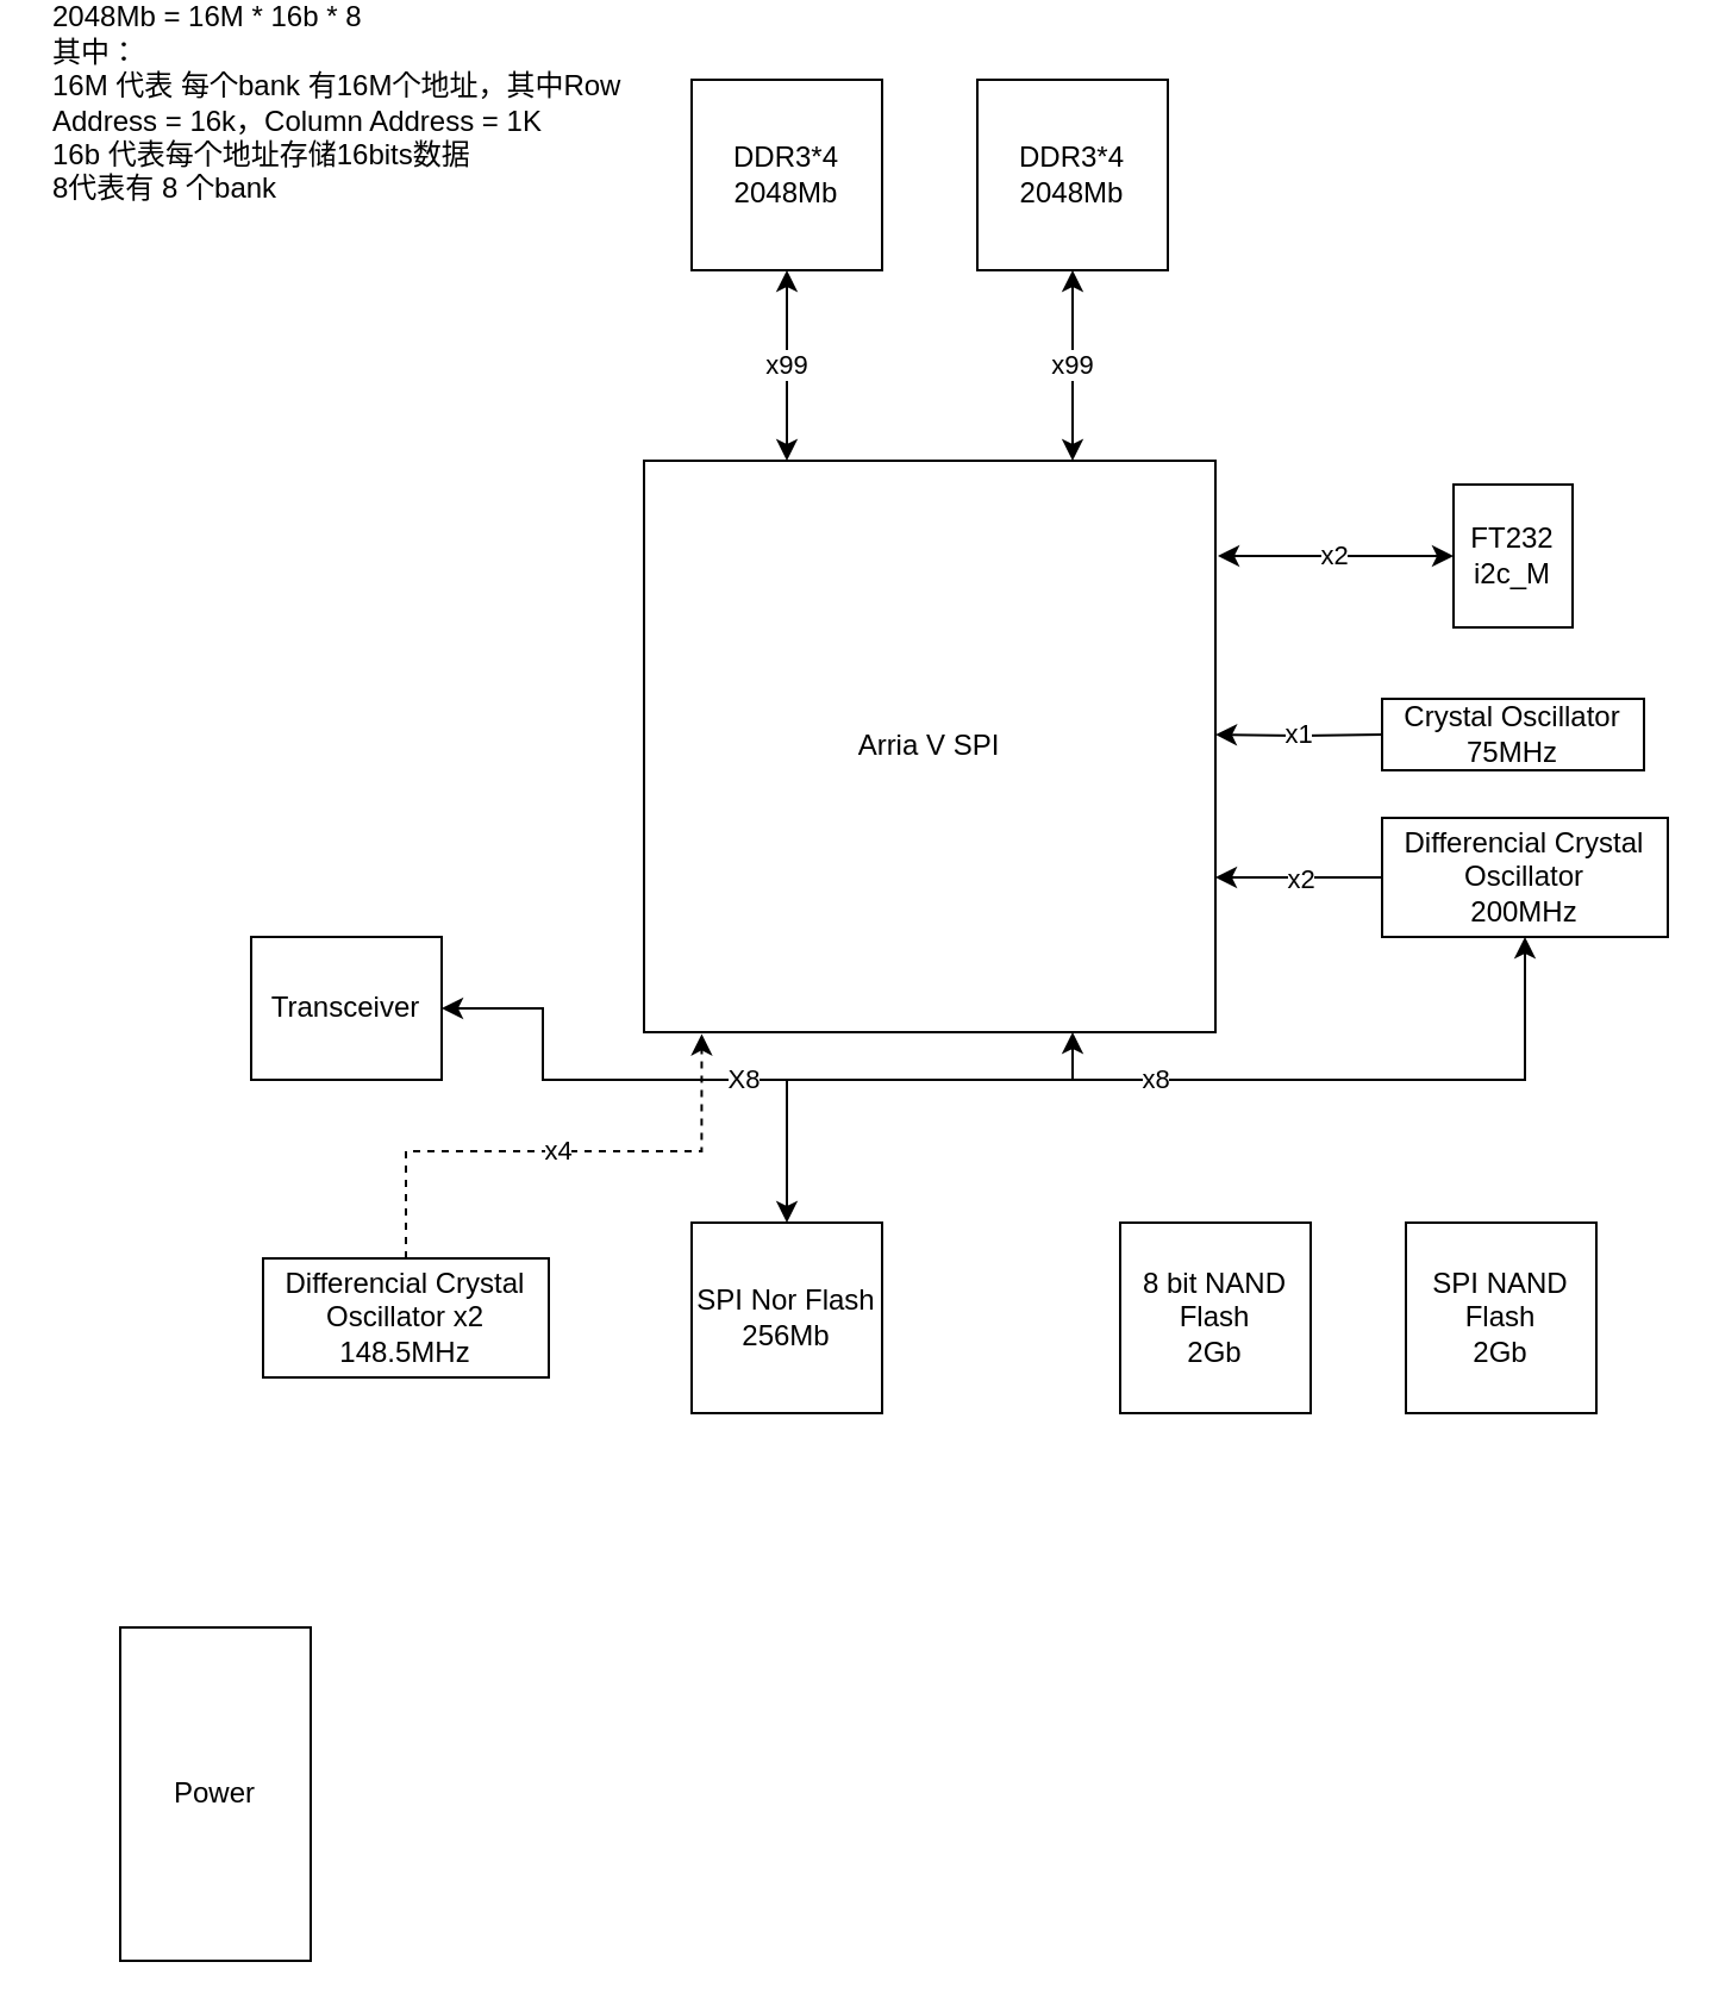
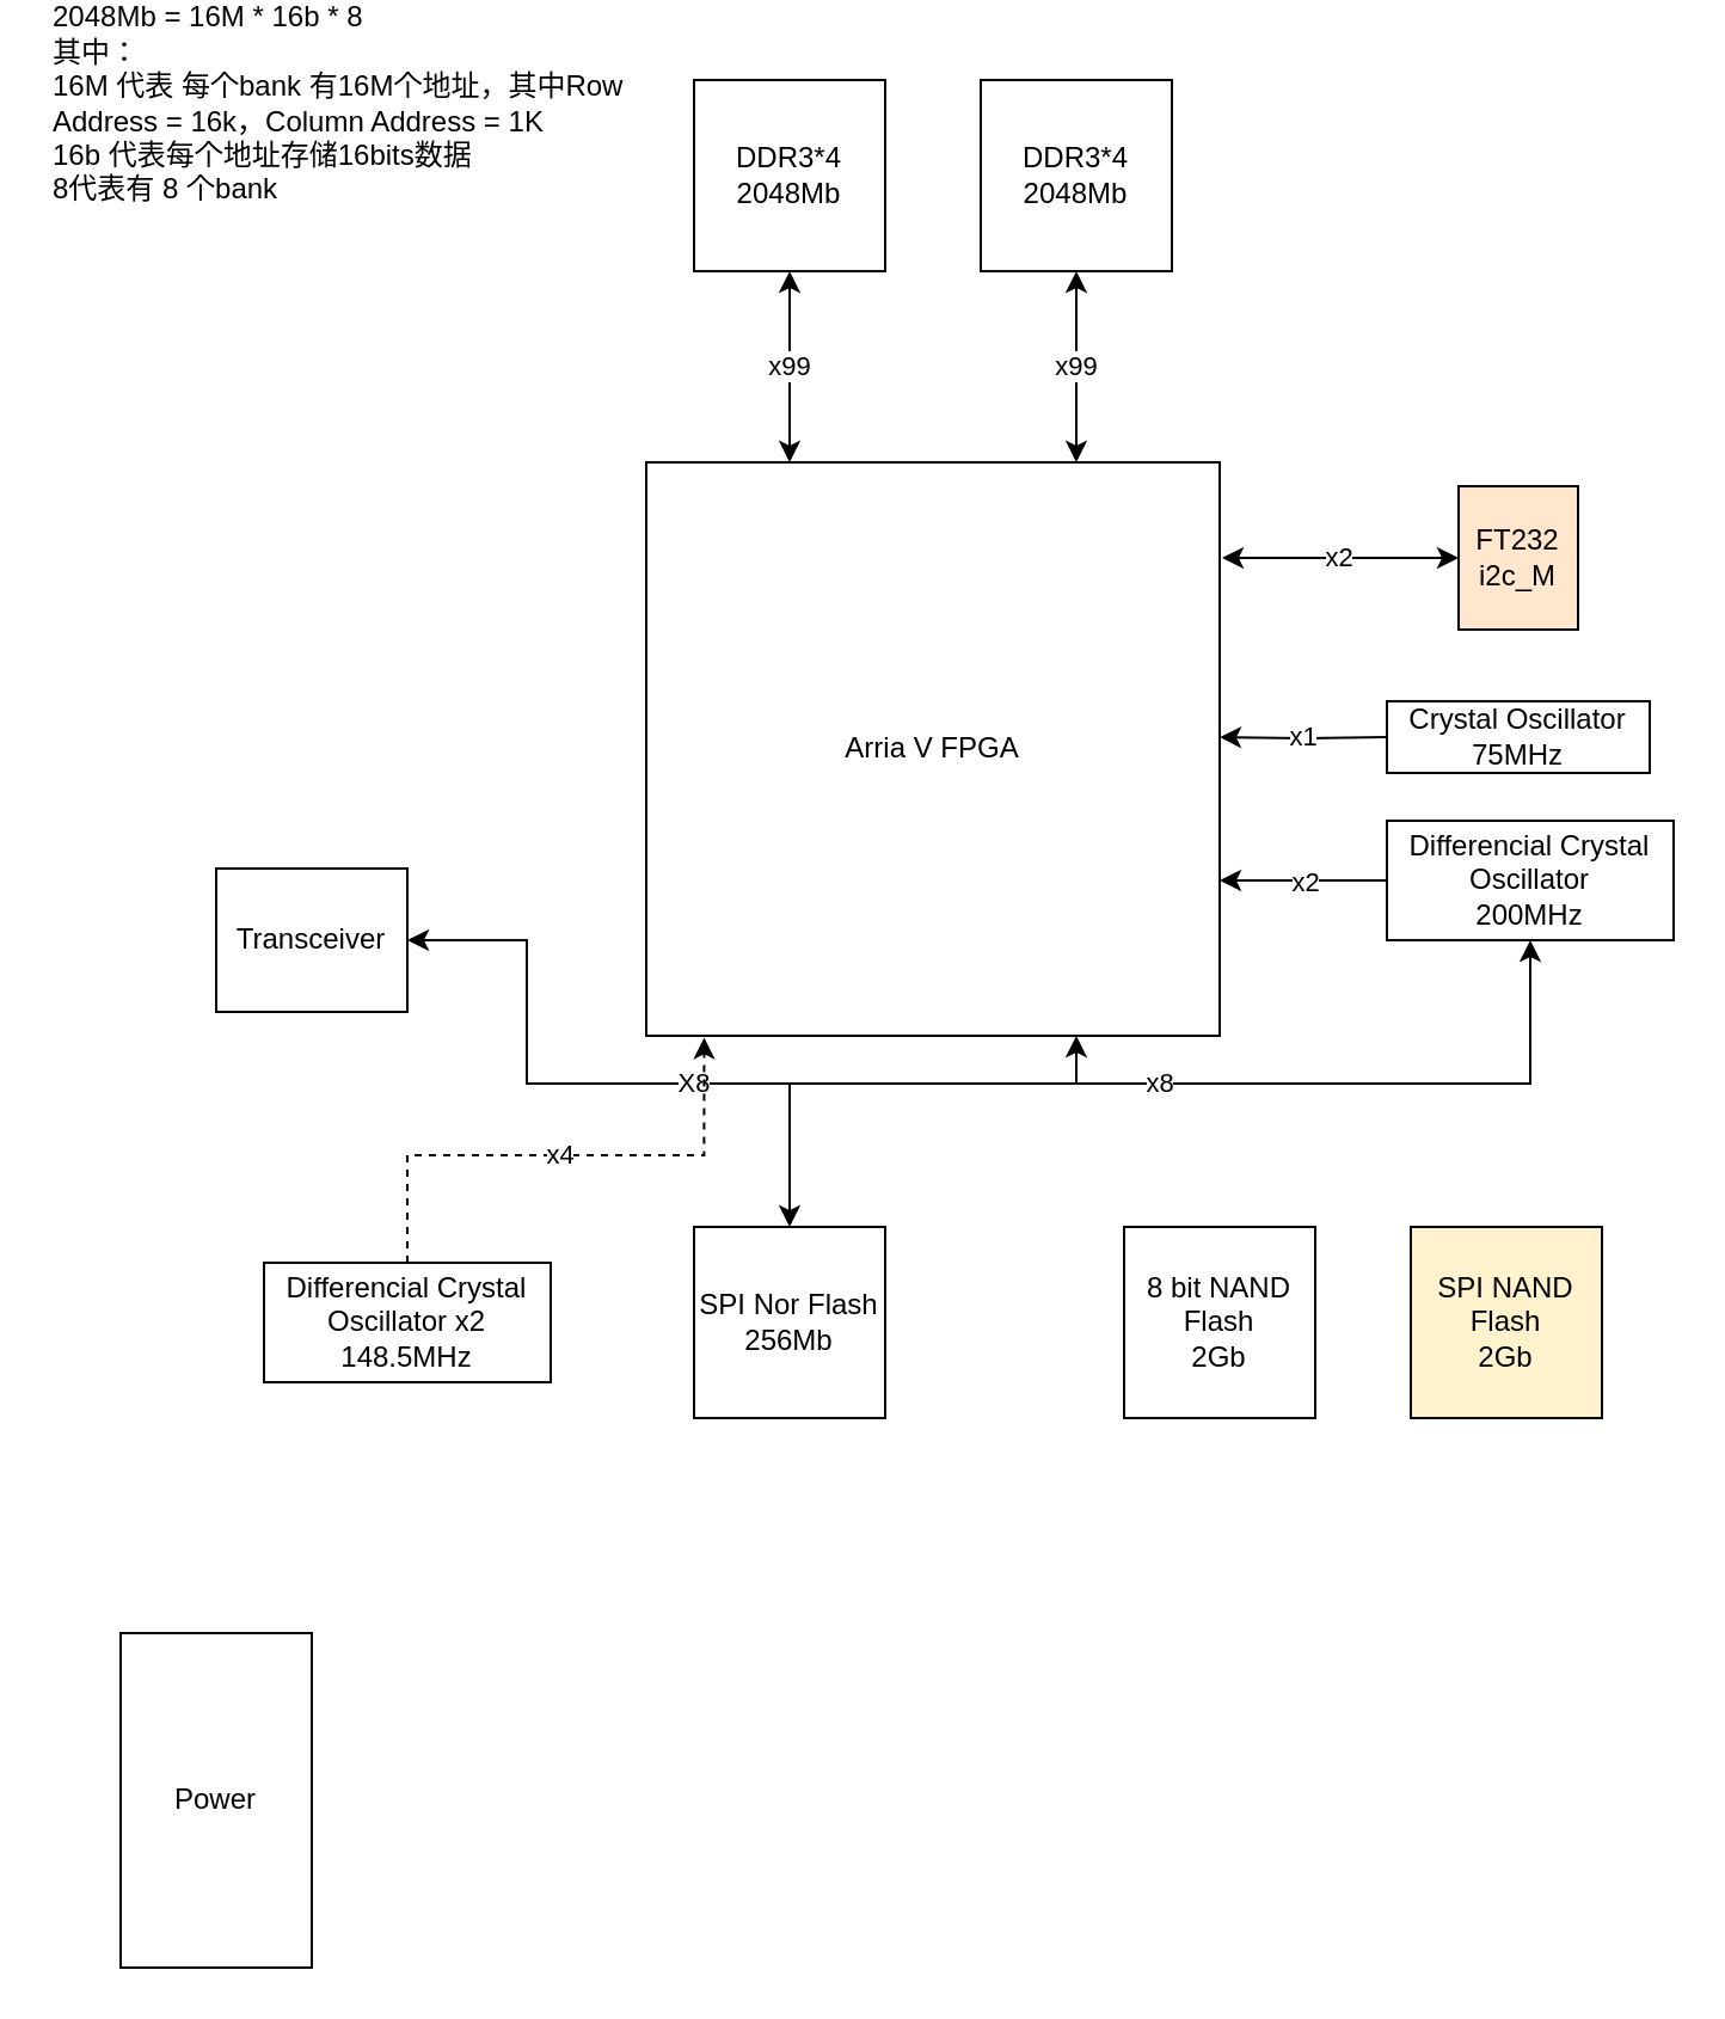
- <mxCell id="12" value="FT232&lt;br&gt;i2c_M" style="rounded=0;whiteSpace=wrap;html=1;rotation=0;" parent="1" vertex="1"><mxGeometry x="610" y="190" width="50" height="60" as="geometry" /></mxCell>
+ <mxCell id="12" value="FT232&lt;br&gt;i2c_M" style="rounded=0;whiteSpace=wrap;html=1;rotation=0;fillColor=#ffe6cc;" parent="1" vertex="1"><mxGeometry x="610" y="190" width="50" height="60" as="geometry" /></mxCell>
- <mxCell id="5" value="Arria V SPI" style="whiteSpace=wrap;html=1;aspect=fixed;" parent="1" vertex="1"><mxGeometry x="270" y="180" width="240" height="240" as="geometry" /></mxCell>
+ <mxCell id="5" value="Arria V FPGA" style="whiteSpace=wrap;html=1;aspect=fixed;" parent="1" vertex="1"><mxGeometry x="270" y="180" width="240" height="240" as="geometry" /></mxCell>
- <mxCell id="22" value="Transceiver" style="rounded=0;whiteSpace=wrap;html=1;" parent="1" vertex="1"><mxGeometry x="105" y="380" width="80" height="60" as="geometry" /></mxCell>
+ <mxCell id="22" value="Transceiver" style="rounded=0;whiteSpace=wrap;html=1;" parent="1" vertex="1"><mxGeometry x="90" y="350" width="80" height="60" as="geometry" /></mxCell>
- <mxCell id="7" value="SPI NAND Flash&lt;br&gt;2Gb" style="rounded=0;whiteSpace=wrap;html=1;rotation=0;" parent="1" vertex="1"><mxGeometry x="590" y="500" width="80" height="80" as="geometry" /></mxCell>
+ <mxCell id="7" value="SPI NAND Flash&lt;br&gt;2Gb" style="rounded=0;whiteSpace=wrap;html=1;rotation=0;fillColor=#fff2cc;" parent="1" vertex="1"><mxGeometry x="590" y="500" width="80" height="80" as="geometry" /></mxCell>
